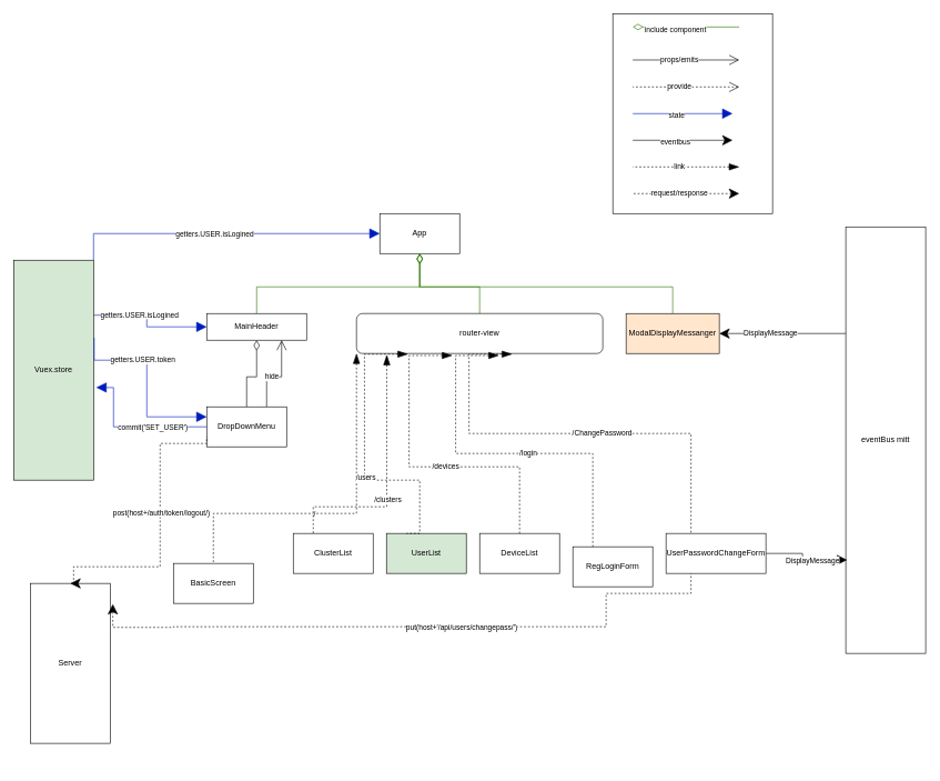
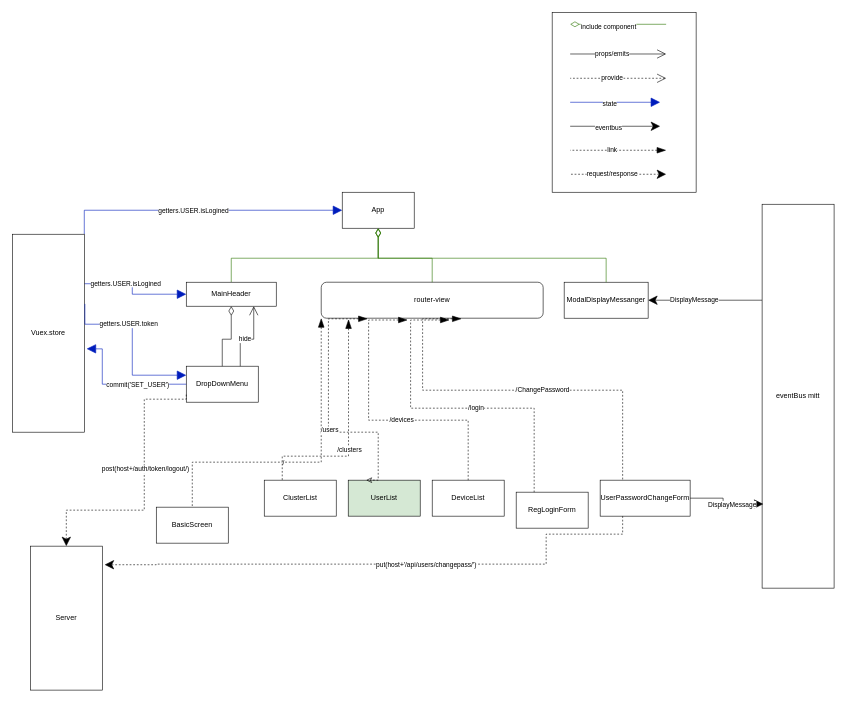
- <mxCell id="11" value="ModalDisplayMessanger" style="rounded=0;whiteSpace=wrap;html=1;fillColor=#ffe6cc;" parent="1" vertex="1"><mxGeometry x="940" y="470" width="140" height="60" as="geometry" /></mxCell>
+ <mxCell id="11" value="ModalDisplayMessanger" style="rounded=0;whiteSpace=wrap;html=1;" parent="1" vertex="1"><mxGeometry x="940" y="470" width="140" height="60" as="geometry" /></mxCell>
- <mxCell id="16" value="Vuex.store" style="rounded=0;whiteSpace=wrap;html=1;fillColor=#d5e8d4;" parent="1" vertex="1"><mxGeometry x="20" y="390" width="120" height="330" as="geometry" /></mxCell>
+ <mxCell id="16" value="Vuex.store" style="rounded=0;whiteSpace=wrap;html=1;" parent="1" vertex="1"><mxGeometry x="20" y="390" width="120" height="330" as="geometry" /></mxCell>
- <mxCell id="49" style="edgeStyle=orthogonalEdgeStyle;rounded=0;orthogonalLoop=1;jettySize=auto;html=1;startArrow=blockThin;startFill=1;targetPerimeterSpacing=6;sourcePerimeterSpacing=4;endSize=7;startSize=13;endArrow=none;endFill=0;dashed=1;entryX=0.25;entryY=0;entryDx=0;entryDy=0;exitX=0.209;exitY=1.017;exitDx=0;exitDy=0;exitPerimeter=0;" parent="1" source="17" target="48" edge="1"><mxGeometry relative="1" as="geometry"><mxPoint x="550" y="590" as="sourcePoint" /><mxPoint x="610" y="828.02" as="targetPoint" /><Array as="points"><mxPoint x="547" y="720" /><mxPoint x="630" y="720" /><mxPoint x="630" y="800" /></Array></mxGeometry></mxCell>
+ <mxCell id="49" style="edgeStyle=orthogonalEdgeStyle;rounded=0;orthogonalLoop=1;jettySize=auto;html=1;startArrow=blockThin;startFill=1;targetPerimeterSpacing=6;sourcePerimeterSpacing=4;endSize=7;startSize=13;endArrow=classic;endFill=0;dashed=1;entryX=0.25;entryY=0;entryDx=0;entryDy=0;exitX=0.209;exitY=1.017;exitDx=0;exitDy=0;exitPerimeter=0;" parent="1" source="17" target="48" edge="1"><mxGeometry relative="1" as="geometry"><mxPoint x="550" y="590" as="sourcePoint" /><mxPoint x="610" y="828.02" as="targetPoint" /><Array as="points"><mxPoint x="547" y="720" /><mxPoint x="630" y="720" /><mxPoint x="630" y="800" /></Array></mxGeometry></mxCell>
- <mxCell id="23" value="Server" style="rounded=0;whiteSpace=wrap;html=1;" parent="1" vertex="1"><mxGeometry x="45" y="875" width="120" height="240" as="geometry" /></mxCell>
+ <mxCell id="23" value="Server" style="rounded=0;whiteSpace=wrap;html=1;" parent="1" vertex="1"><mxGeometry x="50" y="910" width="120" height="240" as="geometry" /></mxCell>
